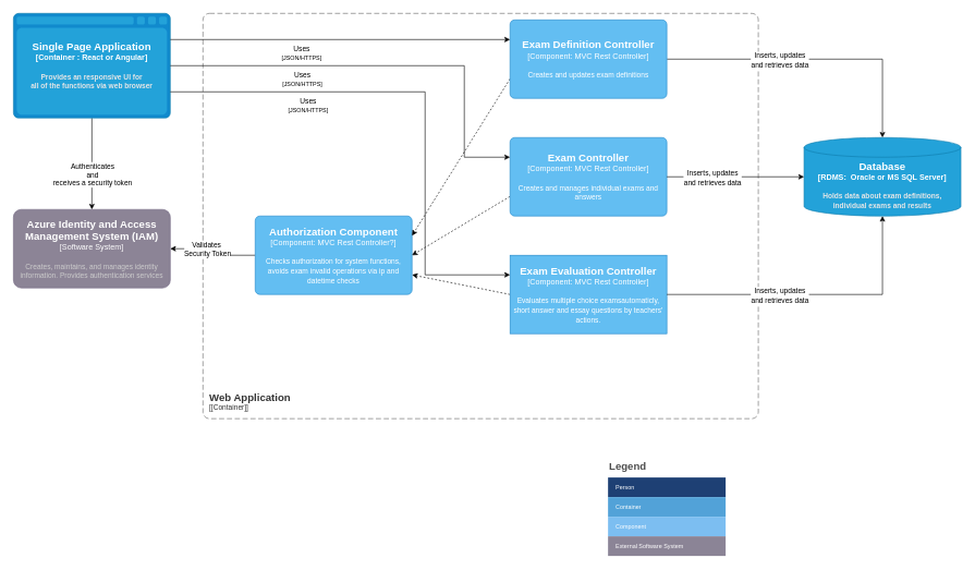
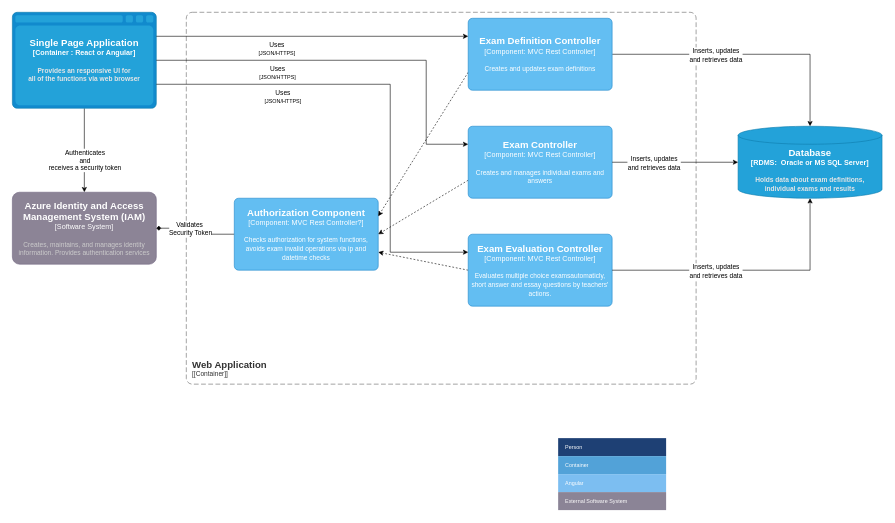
- <mxCell id="10" style="edgeStyle=orthogonalEdgeStyle;rounded=0;orthogonalLoop=1;jettySize=auto;html=1;exitX=0;exitY=0.5;exitDx=0;exitDy=0;exitPerimeter=0;entryX=1;entryY=0.5;entryDx=0;entryDy=0;entryPerimeter=0;" edge="1" parent="1" source="18" target="8"><mxGeometry relative="1" as="geometry"><mxPoint x="1190" y="640" as="sourcePoint" /></mxGeometry></mxCell>
+ <mxCell id="10" style="edgeStyle=orthogonalEdgeStyle;rounded=0;orthogonalLoop=1;jettySize=auto;html=1;exitX=0;exitY=0.5;exitDx=0;exitDy=0;exitPerimeter=0;entryX=1;entryY=0.5;entryDx=0;entryDy=0;entryPerimeter=0;endArrow=diamond;" edge="1" parent="1" source="18" target="8"><mxGeometry relative="1" as="geometry"><mxPoint x="1190" y="640" as="sourcePoint" /></mxGeometry></mxCell>
- <mxCell id="24" value="&lt;font style=&quot;font-size: 16px&quot;&gt;&lt;b&gt;Exam Evaluation Controller&lt;/b&gt;&lt;/font&gt;&lt;div&gt;[Component: MVC Rest Controller]&lt;/div&gt;&lt;br&gt;&lt;div&gt;&lt;font style=&quot;font-size: 11px&quot;&gt;Evaluates multiple choice examsautomaticly,&#10;short answer and essay questions by teachers' actions.&lt;/font&gt;&lt;/div&gt;" style="whiteSpace=wrap;html=1;labelBackgroundColor=none;fillColor=#63BEF2;fontColor=#ffffff;align=center;arcSize=6;strokeColor=#2086C9;metaEdit=1;resizable=0;points=[[0.25,0,0],[0.5,0,0],[0.75,0,0],[1,0.25,0],[1,0.5,0],[1,0.75,0],[0.75,1,0],[0.5,1,0],[0.25,1,0],[0,0.75,0],[0,0.5,0],[0,0.25,0]];rounded=0;" vertex="1" parent="1"><mxGeometry x="780" y="390" width="240" height="120" as="geometry" /></mxCell>
+ <mxCell id="24" value="&lt;font style=&quot;font-size: 16px&quot;&gt;&lt;b&gt;Exam Evaluation Controller&lt;/b&gt;&lt;/font&gt;&lt;div&gt;[Component: MVC Rest Controller]&lt;/div&gt;&lt;br&gt;&lt;div&gt;&lt;font style=&quot;font-size: 11px&quot;&gt;Evaluates multiple choice examsautomaticly,&#10;short answer and essay questions by teachers' actions.&lt;/font&gt;&lt;/div&gt;" style="rounded=1;whiteSpace=wrap;html=1;labelBackgroundColor=none;fillColor=#63BEF2;fontColor=#ffffff;align=center;arcSize=6;strokeColor=#2086C9;metaEdit=1;resizable=0;points=[[0.25,0,0],[0.5,0,0],[0.75,0,0],[1,0.25,0],[1,0.5,0],[1,0.75,0],[0.75,1,0],[0.5,1,0],[0.25,1,0],[0,0.75,0],[0,0.5,0],[0,0.25,0]];" vertex="1" parent="1"><mxGeometry x="780" y="390" width="240" height="120" as="geometry" /></mxCell>
- <mxCell id="12" value="Legend" style="align=left;fontSize=16;fontStyle=1;strokeColor=none;fillColor=none;fontColor=#4D4D4D;spacingTop=-8;resizable=0;" vertex="1" parent="1"><mxGeometry x="930" y="700" width="180" height="30" as="geometry" /></mxCell>
- <mxCell id="16" value="Component" style="shape=partialRectangle;html=1;whiteSpace=wrap;connectable=0;fillColor=#7CBEF1;top=0;left=0;bottom=0;right=0;overflow=hidden;pointerEvents=1;align=left;spacingLeft=10;fontColor=#FFFFFF;fontSize=9;" vertex="1" parent="13"><mxGeometry y="60" width="180" height="30" as="geometry" /></mxCell>
+ <mxCell id="16" value="Angular" style="shape=partialRectangle;html=1;whiteSpace=wrap;connectable=0;fillColor=#7CBEF1;top=0;left=0;bottom=0;right=0;overflow=hidden;pointerEvents=1;align=left;spacingLeft=10;fontColor=#FFFFFF;fontSize=9;" vertex="1" parent="13"><mxGeometry y="60" width="180" height="30" as="geometry" /></mxCell>
